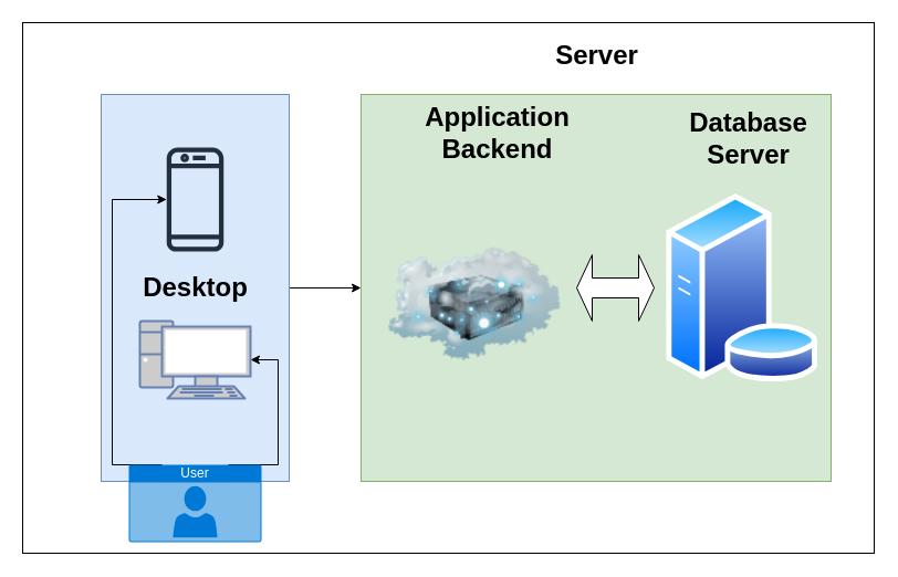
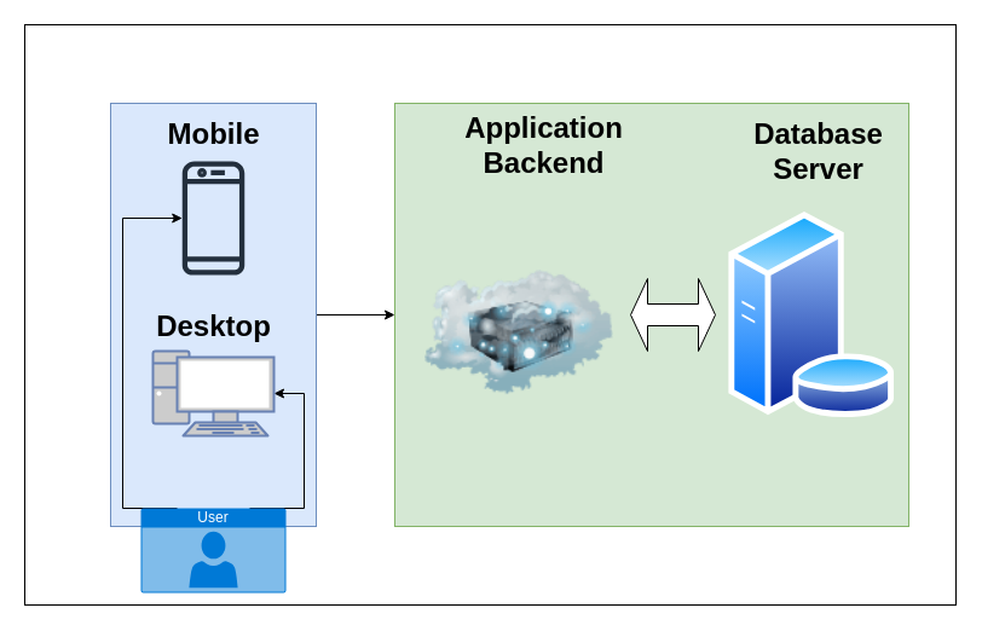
- <mxCell id="3" value="Server" style="text;strokeColor=none;fillColor=none;html=1;fontSize=24;fontStyle=1;verticalAlign=middle;align=center;" parent="1" vertex="1"><mxGeometry x="488.5" y="30" width="100" height="40" as="geometry" /></mxCell>
+ <mxCell id="16" value="Mobile" style="text;strokeColor=none;fillColor=none;html=1;fontSize=24;fontStyle=1;verticalAlign=middle;align=center;" parent="1" vertex="1"><mxGeometry x="126" y="91" width="100" height="40" as="geometry" /></mxCell>
- <mxCell id="18" value="Desktop" style="text;strokeColor=none;fillColor=none;html=1;fontSize=24;fontStyle=1;verticalAlign=middle;align=center;" parent="1" vertex="1"><mxGeometry x="126" y="240" width="100" height="40" as="geometry" /></mxCell>
+ <mxCell id="18" value="Desktop" style="text;strokeColor=none;fillColor=none;html=1;fontSize=24;fontStyle=1;verticalAlign=middle;align=center;" parent="1" vertex="1"><mxGeometry x="126" y="250" width="100" height="40" as="geometry" /></mxCell>
